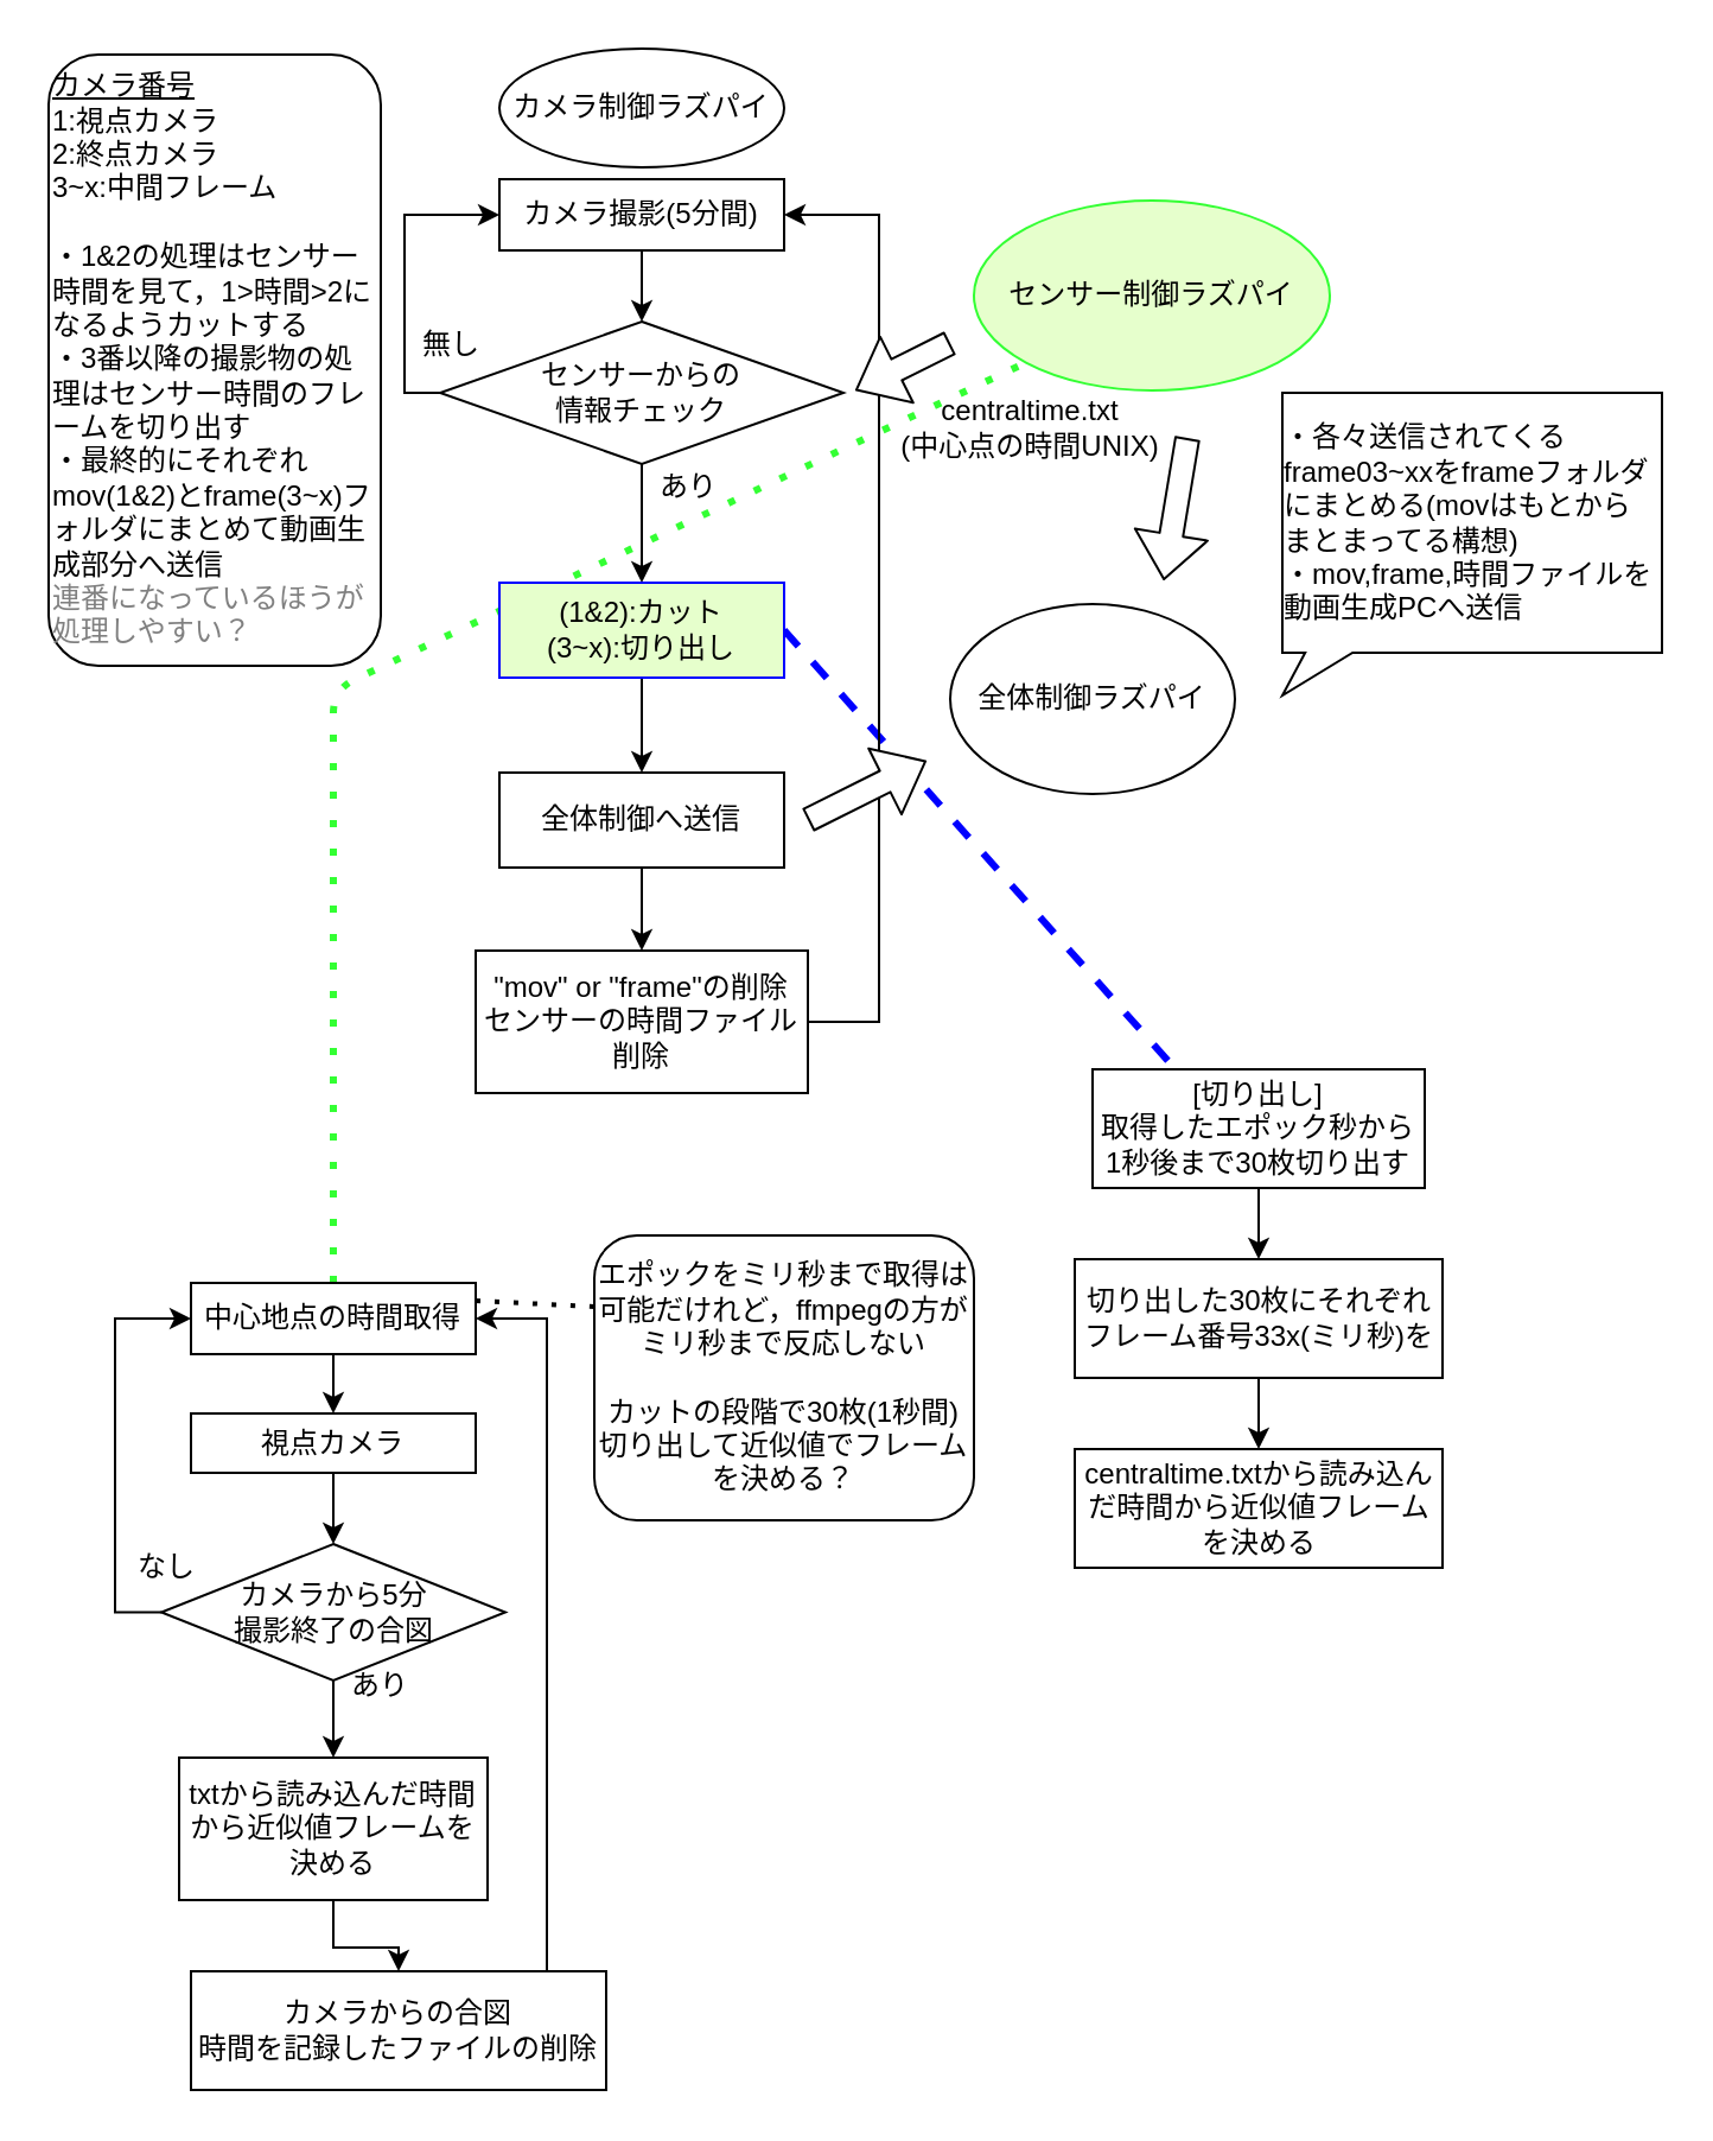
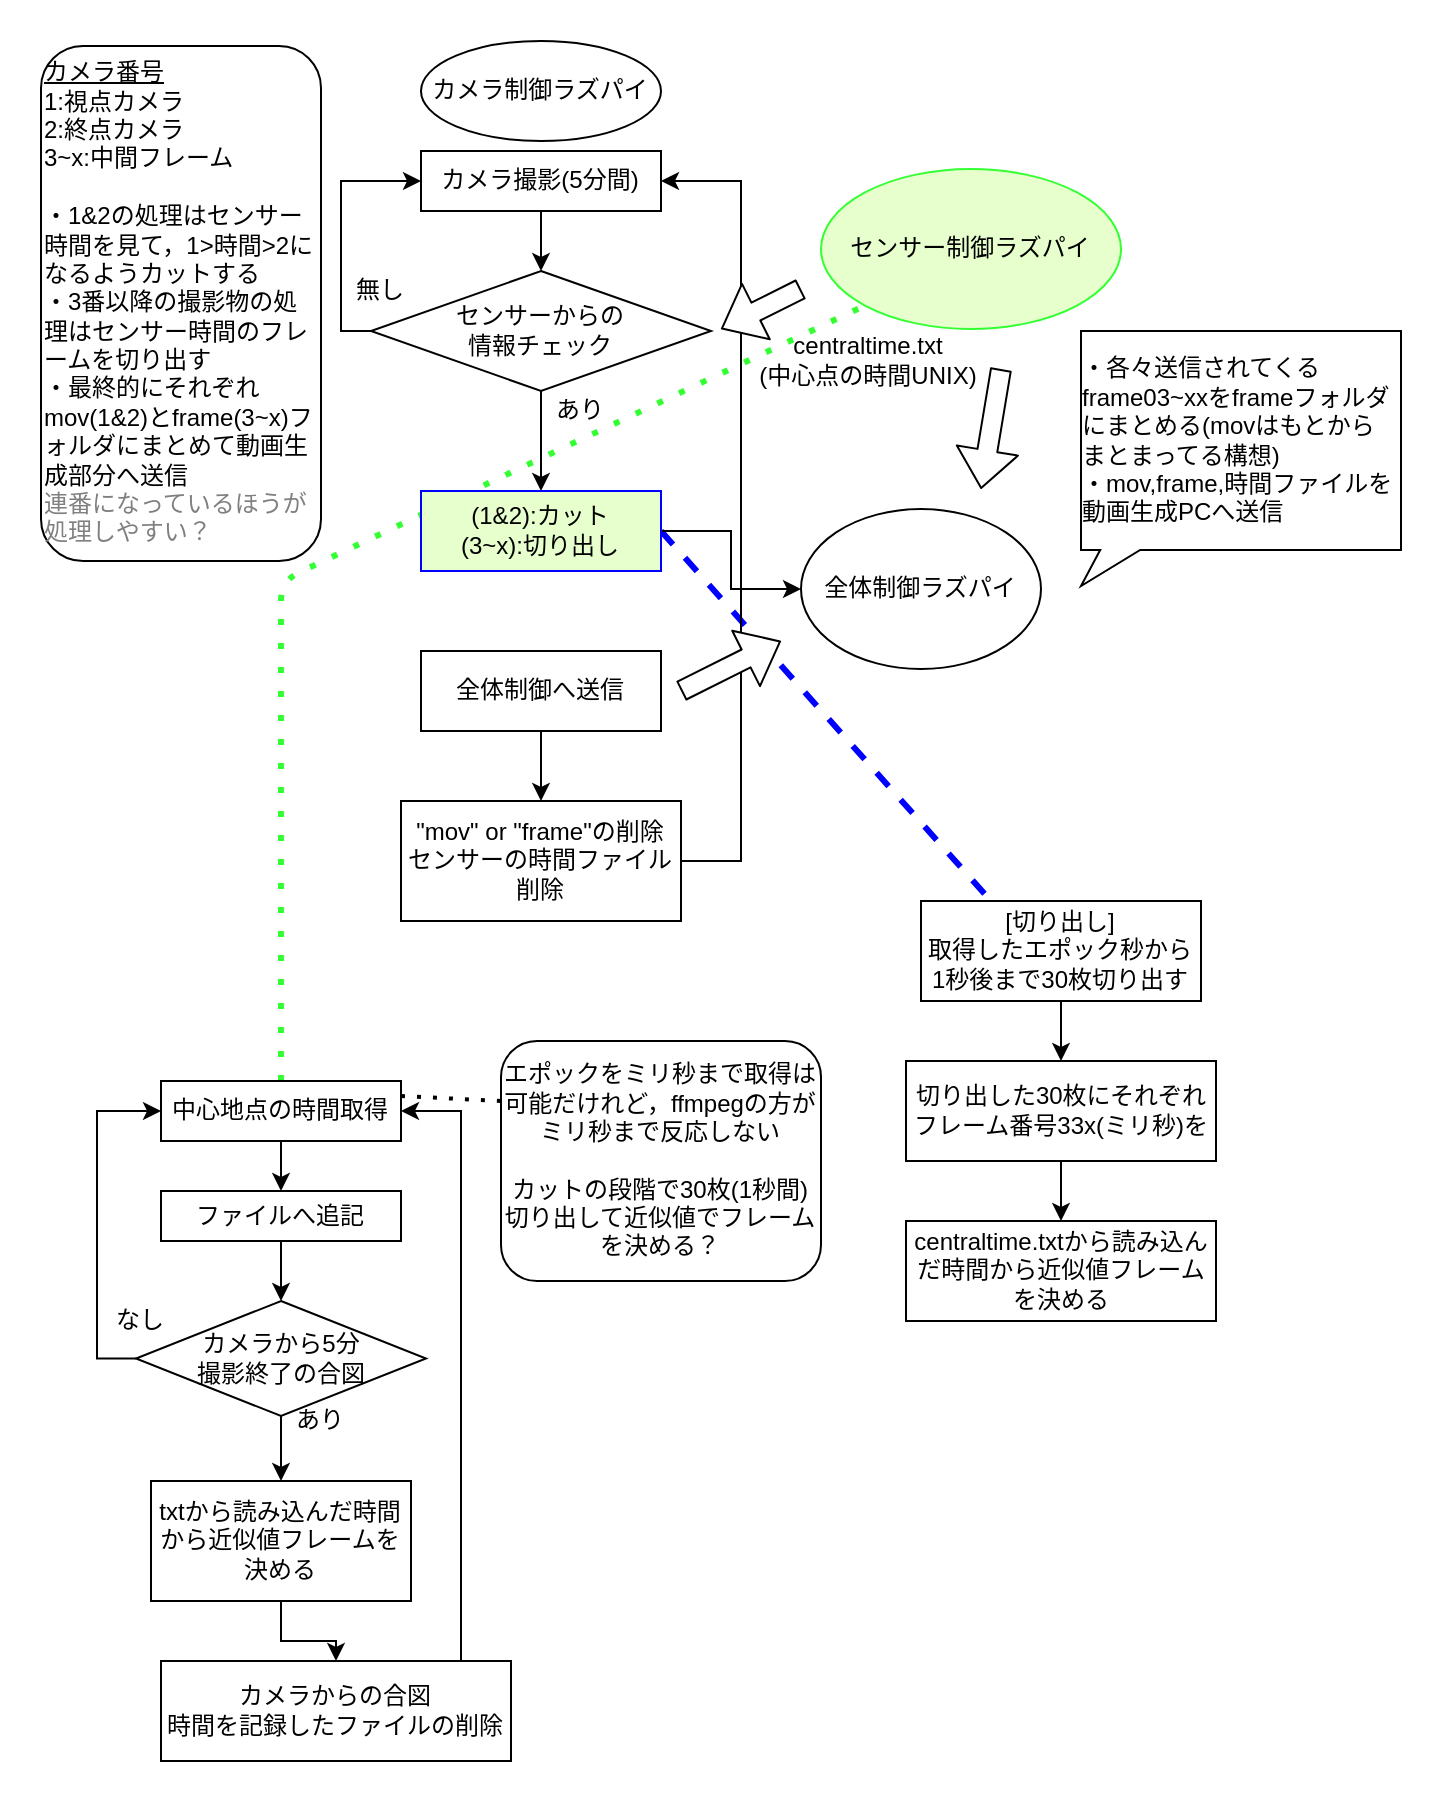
- <mxCell id="11" value="" style="edgeStyle=orthogonalEdgeStyle;rounded=0;orthogonalLoop=1;jettySize=auto;html=1;" edge="1" parent="1" source="12" target="15"><mxGeometry relative="1" as="geometry" /></mxCell>
+ <mxCell id="11" value="" style="edgeStyle=orthogonalEdgeStyle;rounded=0;orthogonalLoop=1;jettySize=auto;html=1;" edge="1" parent="1" source="12" target="18"><mxGeometry relative="1" as="geometry" /></mxCell>
- <mxCell id="29" value="視点カメラ" style="whiteSpace=wrap;html=1;rounded=0;" vertex="1" parent="1"><mxGeometry x="80" y="595" width="120" height="25" as="geometry" /></mxCell>
+ <mxCell id="29" value="ファイルへ追記" style="whiteSpace=wrap;html=1;rounded=0;" vertex="1" parent="1"><mxGeometry x="80" y="595" width="120" height="25" as="geometry" /></mxCell>
